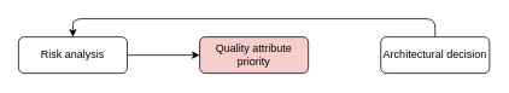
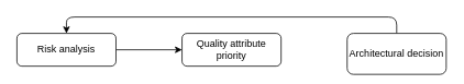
- <mxCell id="4" value="Quality attribute priority" style="rounded=1;whiteSpace=wrap;html=1;fontSize=12;glass=0;strokeWidth=1;shadow=0;fillColor=#f8cecc;" vertex="1" parent="1"><mxGeometry x="220" y="40" width="120" height="40" as="geometry" /></mxCell>
+ <mxCell id="4" value="Quality attribute priority" style="rounded=1;whiteSpace=wrap;html=1;fontSize=12;glass=0;strokeWidth=1;shadow=0;" vertex="1" parent="1"><mxGeometry x="220" y="40" width="120" height="40" as="geometry" /></mxCell>
- <mxCell id="6" value="Architectural decision" style="rounded=1;whiteSpace=wrap;html=1;fontSize=12;glass=0;strokeWidth=1;shadow=0;" vertex="1" parent="1"><mxGeometry x="420" y="40" width="120" height="40" as="geometry" /></mxCell>
+ <mxCell id="6" value="Architectural decision" style="rounded=1;whiteSpace=wrap;html=1;fontSize=12;glass=0;strokeWidth=1;shadow=0;" vertex="1" parent="1"><mxGeometry x="420" y="40" width="120" height="50" as="geometry" /></mxCell>
